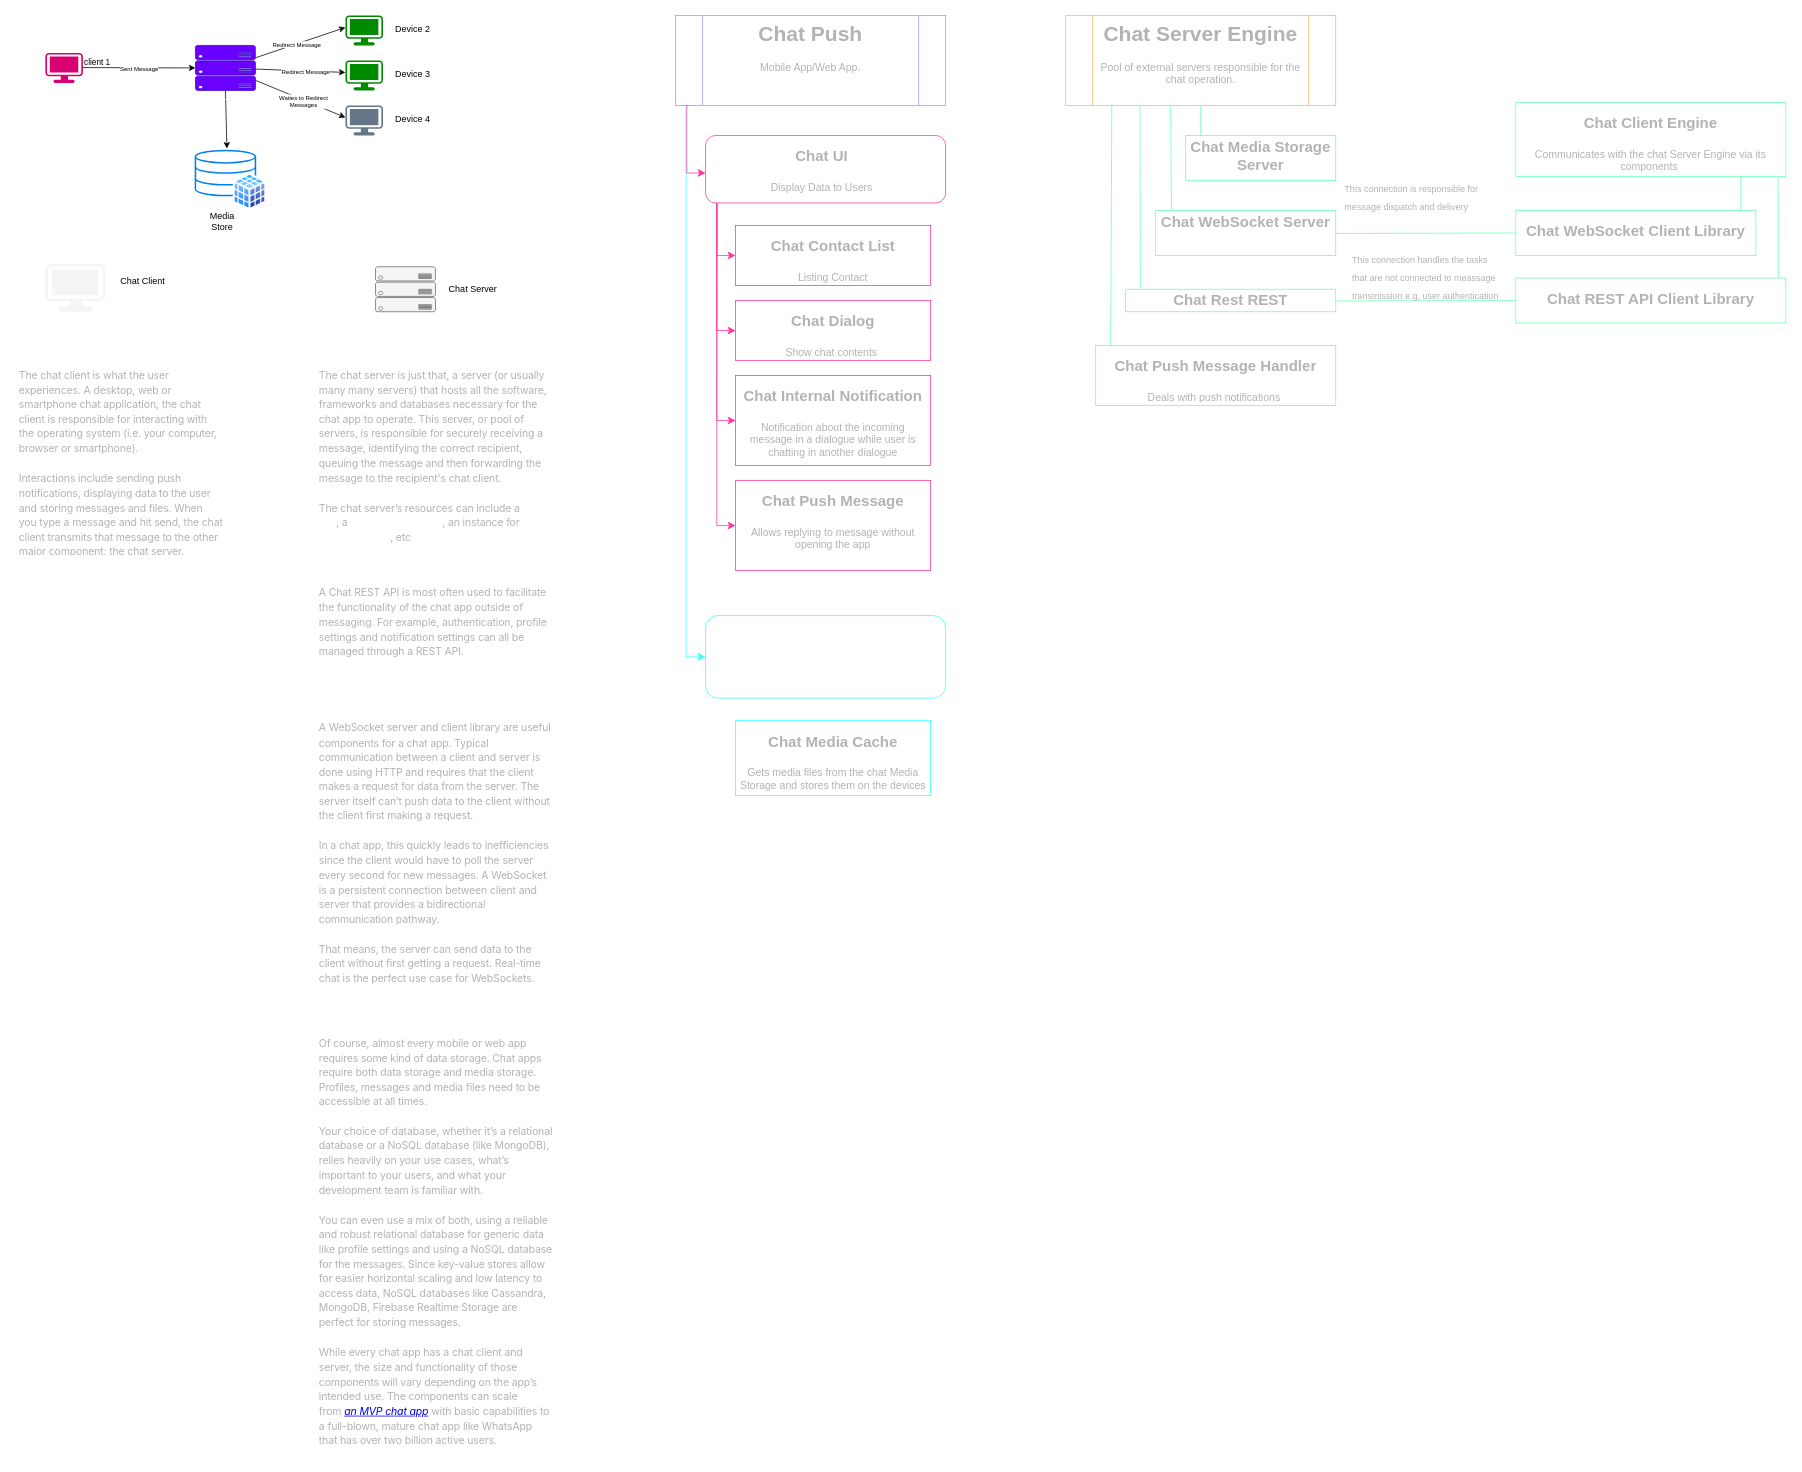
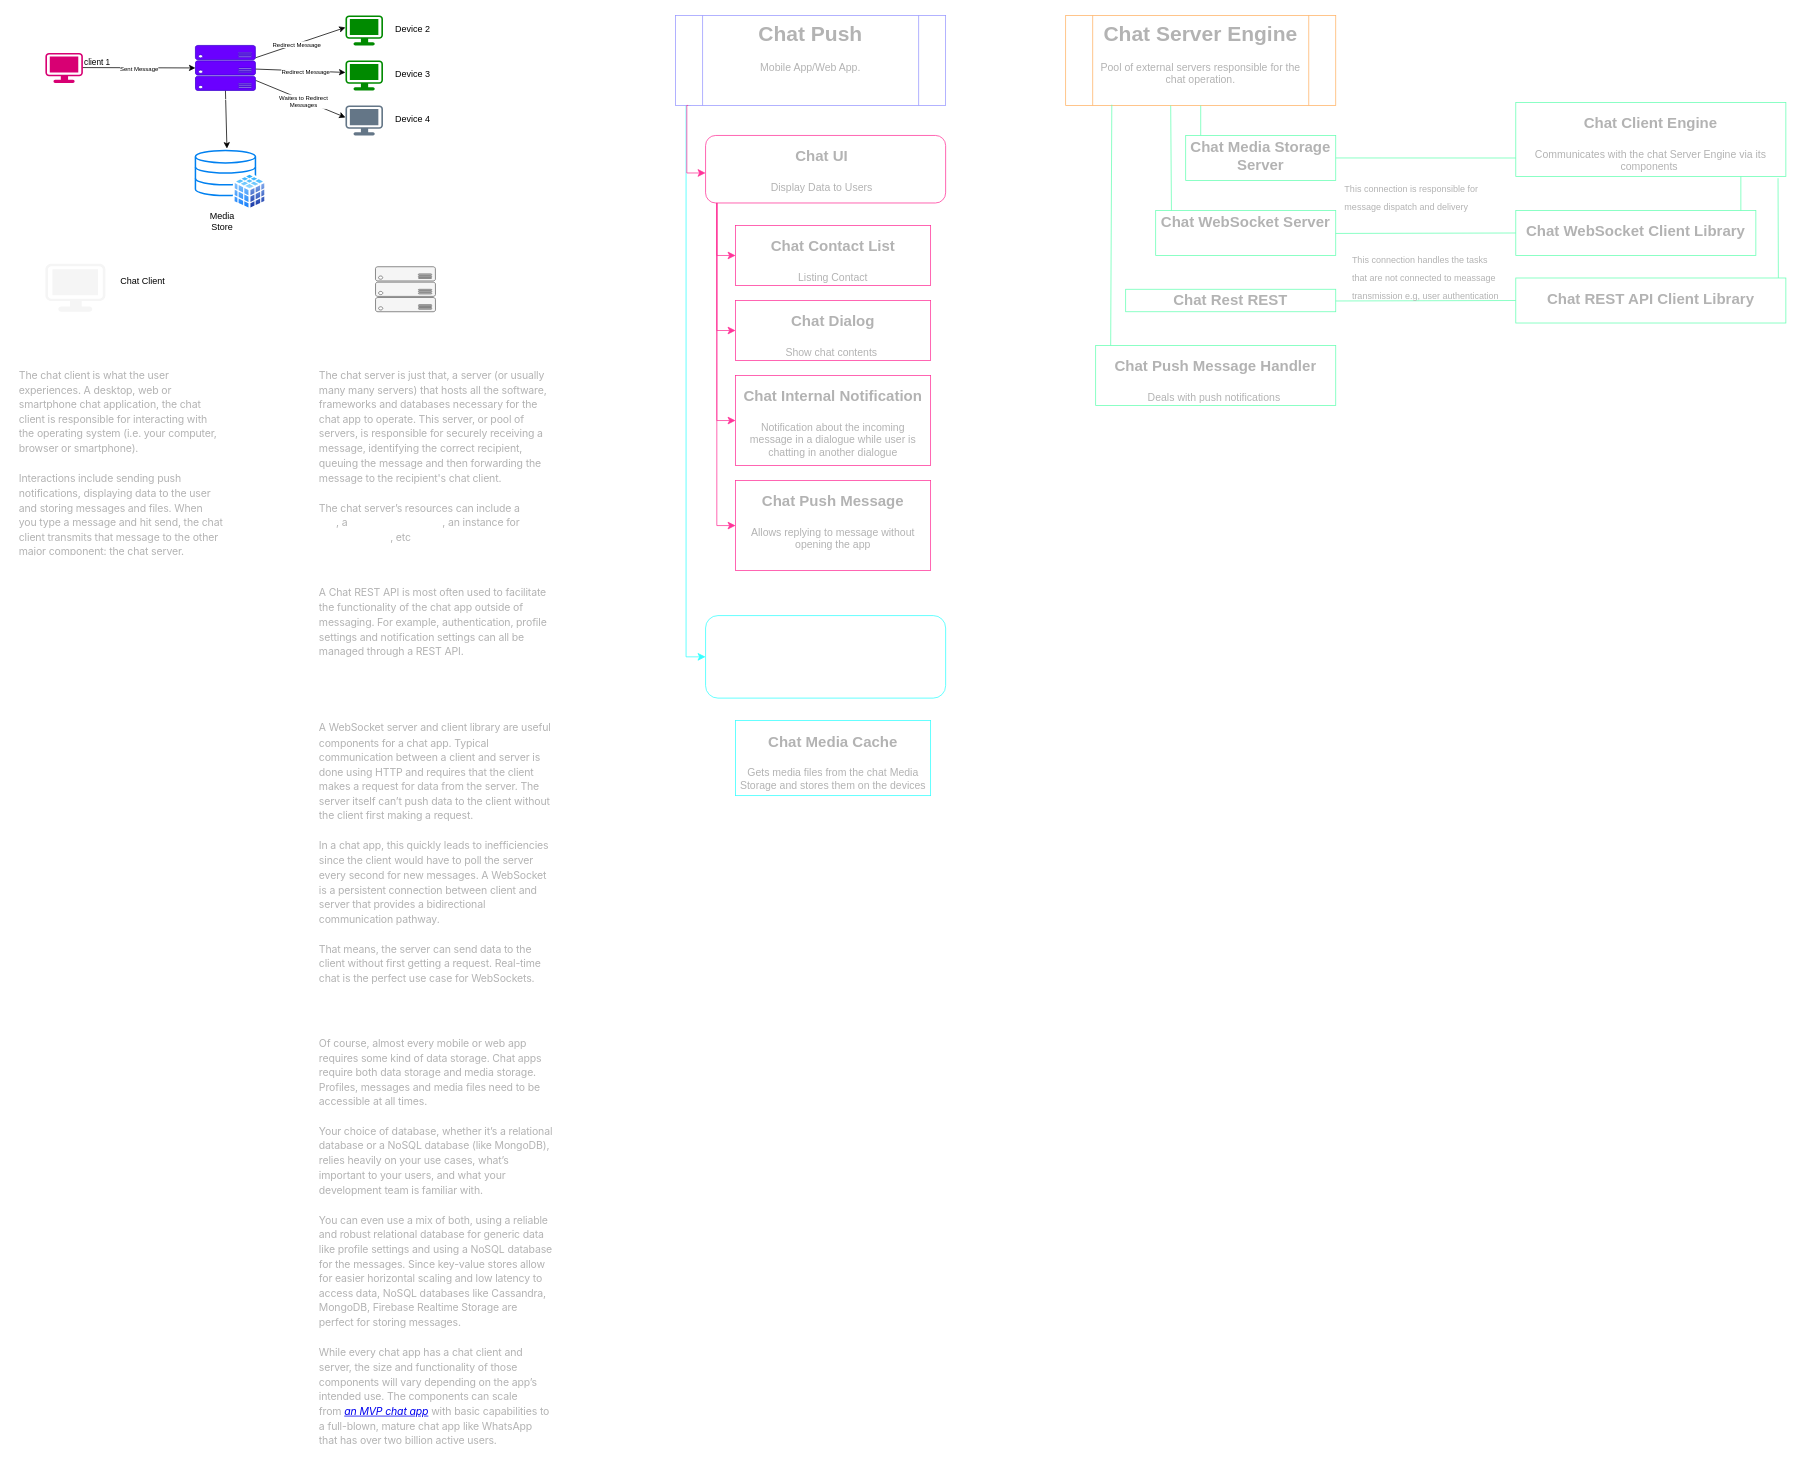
+ <mxCell id="59" value="" style="endArrow=none;html=1;strokeColor=#66FFB3;fontSize=20;fontColor=#1A1A1A;entryX=1;entryY=0.5;entryDx=0;entryDy=0;exitX=0;exitY=0.75;exitDx=0;exitDy=0;" edge="1" parent="1" source="58" target="50"><mxGeometry width="50" height="50" relative="1" as="geometry"><mxPoint x="1830" y="245" as="sourcePoint" /><mxPoint x="1830" y="205" as="targetPoint" /></mxGeometry></mxCell>
- <mxCell id="55" value="" style="endArrow=none;html=1;strokeColor=#66FFB3;fontSize=20;fontColor=#1A1A1A;entryX=0.23;entryY=1.004;entryDx=0;entryDy=0;entryPerimeter=0;exitX=0.07;exitY=-0.031;exitDx=0;exitDy=0;exitPerimeter=0;" edge="1" parent="1" source="52" target="49"><mxGeometry width="50" height="50" relative="1" as="geometry"><mxPoint x="1519" y="380" as="sourcePoint" /><mxPoint x="1520" y="142.5" as="targetPoint" /></mxGeometry></mxCell>
- <mxCell id="27" value="Chat Server" style="text;html=1;strokeColor=none;fillColor=none;align=center;verticalAlign=middle;whiteSpace=wrap;rounded=0;" vertex="1" parent="1"><mxGeometry x="590" y="370" width="80" height="30" as="geometry" /></mxCell>
